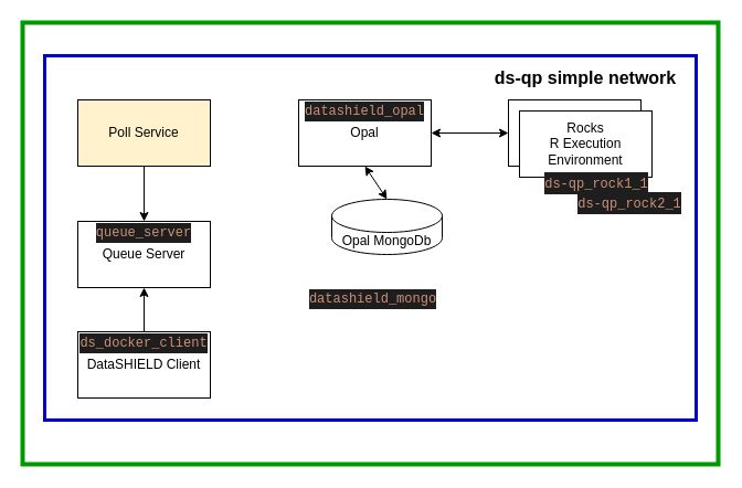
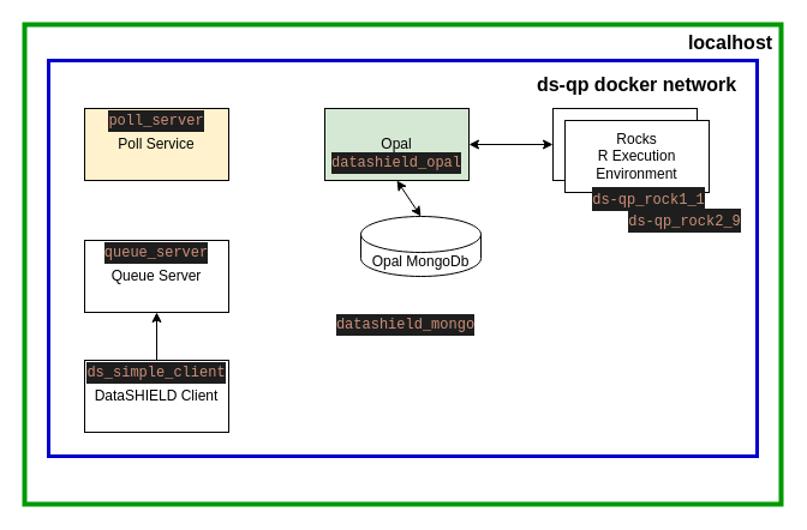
+ <mxCell id="3" value="localhost" style="text;html=1;strokeColor=none;fillColor=none;align=center;verticalAlign=middle;whiteSpace=wrap;rounded=0;fontSize=16;fontStyle=1" vertex="1" parent="1"><mxGeometry x="568" y="25" width="80" height="20" as="geometry" /></mxCell>
- <mxCell id="5" value="ds-qp simple network" style="text;html=1;strokeColor=none;fillColor=none;align=center;verticalAlign=middle;whiteSpace=wrap;rounded=0;fontSize=16;fontStyle=1" vertex="1" parent="1"><mxGeometry x="440" y="60" width="180" height="20" as="geometry" /></mxCell>
+ <mxCell id="5" value="ds-qp docker network" style="text;html=1;strokeColor=none;fillColor=none;align=center;verticalAlign=middle;whiteSpace=wrap;rounded=0;fontSize=16;fontStyle=1" vertex="1" parent="1"><mxGeometry x="440" y="60" width="180" height="20" as="geometry" /></mxCell>
+ <mxCell id="19" value="&lt;div style=&quot;background-color: rgb(30 , 30 , 30) ; font-family: &amp;#34;menlo&amp;#34; , &amp;#34;monaco&amp;#34; , &amp;#34;courier new&amp;#34; , monospace ; font-size: 12px ; line-height: 18px&quot;&gt;&lt;font color=&quot;#ce9178&quot;&gt;poll_server&lt;/font&gt;&lt;/div&gt;" style="text;html=1;strokeColor=none;fillColor=none;align=center;verticalAlign=middle;whiteSpace=wrap;rounded=0;fontSize=16;" vertex="1" parent="1"><mxGeometry x="100" y="90" width="60" height="20" as="geometry" /></mxCell>
- <mxCell id="20" value="&lt;div style=&quot;background-color: rgb(30 , 30 , 30) ; font-family: &amp;#34;menlo&amp;#34; , &amp;#34;monaco&amp;#34; , &amp;#34;courier new&amp;#34; , monospace ; font-size: 12px ; line-height: 18px&quot;&gt;&lt;font color=&quot;#ce9178&quot;&gt;datashield_opal&lt;/font&gt;&lt;/div&gt;" style="text;html=1;strokeColor=none;fillColor=none;align=center;verticalAlign=middle;whiteSpace=wrap;rounded=0;fontSize=16;" vertex="1" parent="1"><mxGeometry x="300" y="90" width="60" height="20" as="geometry" /></mxCell>
+ <mxCell id="20" value="&lt;div style=&quot;background-color: rgb(30 , 30 , 30) ; font-family: &amp;#34;menlo&amp;#34; , &amp;#34;monaco&amp;#34; , &amp;#34;courier new&amp;#34; , monospace ; font-size: 12px ; line-height: 18px&quot;&gt;&lt;font color=&quot;#ce9178&quot;&gt;datashield_opal&lt;/font&gt;&lt;/div&gt;" style="text;html=1;strokeColor=none;fillColor=none;align=center;verticalAlign=middle;whiteSpace=wrap;rounded=0;fontSize=16;" vertex="1" parent="1"><mxGeometry x="300" y="125" width="60" height="20" as="geometry" /></mxCell>
- <mxCell id="8" value="Opal" style="rounded=0;whiteSpace=wrap;html=1;" vertex="1" parent="1"><mxGeometry x="270" y="90" width="120" height="60" as="geometry" /></mxCell>
+ <mxCell id="8" value="Opal" style="rounded=0;whiteSpace=wrap;html=1;fillColor=#d5e8d4;" vertex="1" parent="1"><mxGeometry x="270" y="90" width="120" height="60" as="geometry" /></mxCell>
- <mxCell id="14" value="" style="endArrow=classic;html=1;exitX=0.5;exitY=1;exitDx=0;exitDy=0;" edge="1" parent="1" source="6" target="7"><mxGeometry width="50" height="50" relative="1" as="geometry"><mxPoint x="60" y="100" as="sourcePoint" /><mxPoint x="-180" y="290" as="targetPoint" /><Array as="points" /></mxGeometry></mxCell>
- <mxCell id="22" value="&lt;div style=&quot;background-color: rgb(30 , 30 , 30) ; line-height: 18px&quot;&gt;&lt;font color=&quot;#ce9178&quot; face=&quot;menlo, monaco, courier new, monospace&quot;&gt;&lt;span style=&quot;font-size: 12px&quot;&gt;ds-qp_rock2_1&lt;/span&gt;&lt;/font&gt;&lt;br&gt;&lt;/div&gt;" style="text;html=1;strokeColor=none;fillColor=none;align=center;verticalAlign=middle;whiteSpace=wrap;rounded=0;fontSize=16;" vertex="1" parent="1"><mxGeometry x="510" y="168" width="120" height="30" as="geometry" /></mxCell>
+ <mxCell id="22" value="&lt;div style=&quot;background-color: rgb(30 , 30 , 30) ; line-height: 18px&quot;&gt;&lt;font color=&quot;#ce9178&quot; face=&quot;menlo, monaco, courier new, monospace&quot;&gt;&lt;span style=&quot;font-size: 12px&quot;&gt;ds-qp_rock2_9&lt;/span&gt;&lt;/font&gt;&lt;br&gt;&lt;/div&gt;" style="text;html=1;strokeColor=none;fillColor=none;align=center;verticalAlign=middle;whiteSpace=wrap;rounded=0;fontSize=16;" vertex="1" parent="1"><mxGeometry x="510" y="168" width="120" height="30" as="geometry" /></mxCell>
- <mxCell id="17" value="&lt;div style=&quot;color: rgb(212 , 212 , 212) ; background-color: rgb(30 , 30 , 30) ; font-family: &amp;#34;menlo&amp;#34; , &amp;#34;monaco&amp;#34; , &amp;#34;courier new&amp;#34; , monospace ; font-size: 12px ; line-height: 18px&quot;&gt;&lt;span style=&quot;color: #ce9178&quot;&gt;ds_docker_client&lt;/span&gt;&lt;/div&gt;" style="text;html=1;strokeColor=none;fillColor=none;align=center;verticalAlign=middle;whiteSpace=wrap;rounded=0;fontSize=16;" vertex="1" parent="1"><mxGeometry x="110" y="300" width="40" height="20" as="geometry" /></mxCell>
+ <mxCell id="17" value="&lt;div style=&quot;color: rgb(212 , 212 , 212) ; background-color: rgb(30 , 30 , 30) ; font-family: &amp;#34;menlo&amp;#34; , &amp;#34;monaco&amp;#34; , &amp;#34;courier new&amp;#34; , monospace ; font-size: 12px ; line-height: 18px&quot;&gt;&lt;span style=&quot;color: #ce9178&quot;&gt;ds_simple_client&lt;/span&gt;&lt;/div&gt;" style="text;html=1;strokeColor=none;fillColor=none;align=center;verticalAlign=middle;whiteSpace=wrap;rounded=0;fontSize=16;" vertex="1" parent="1"><mxGeometry x="110" y="300" width="40" height="20" as="geometry" /></mxCell>
